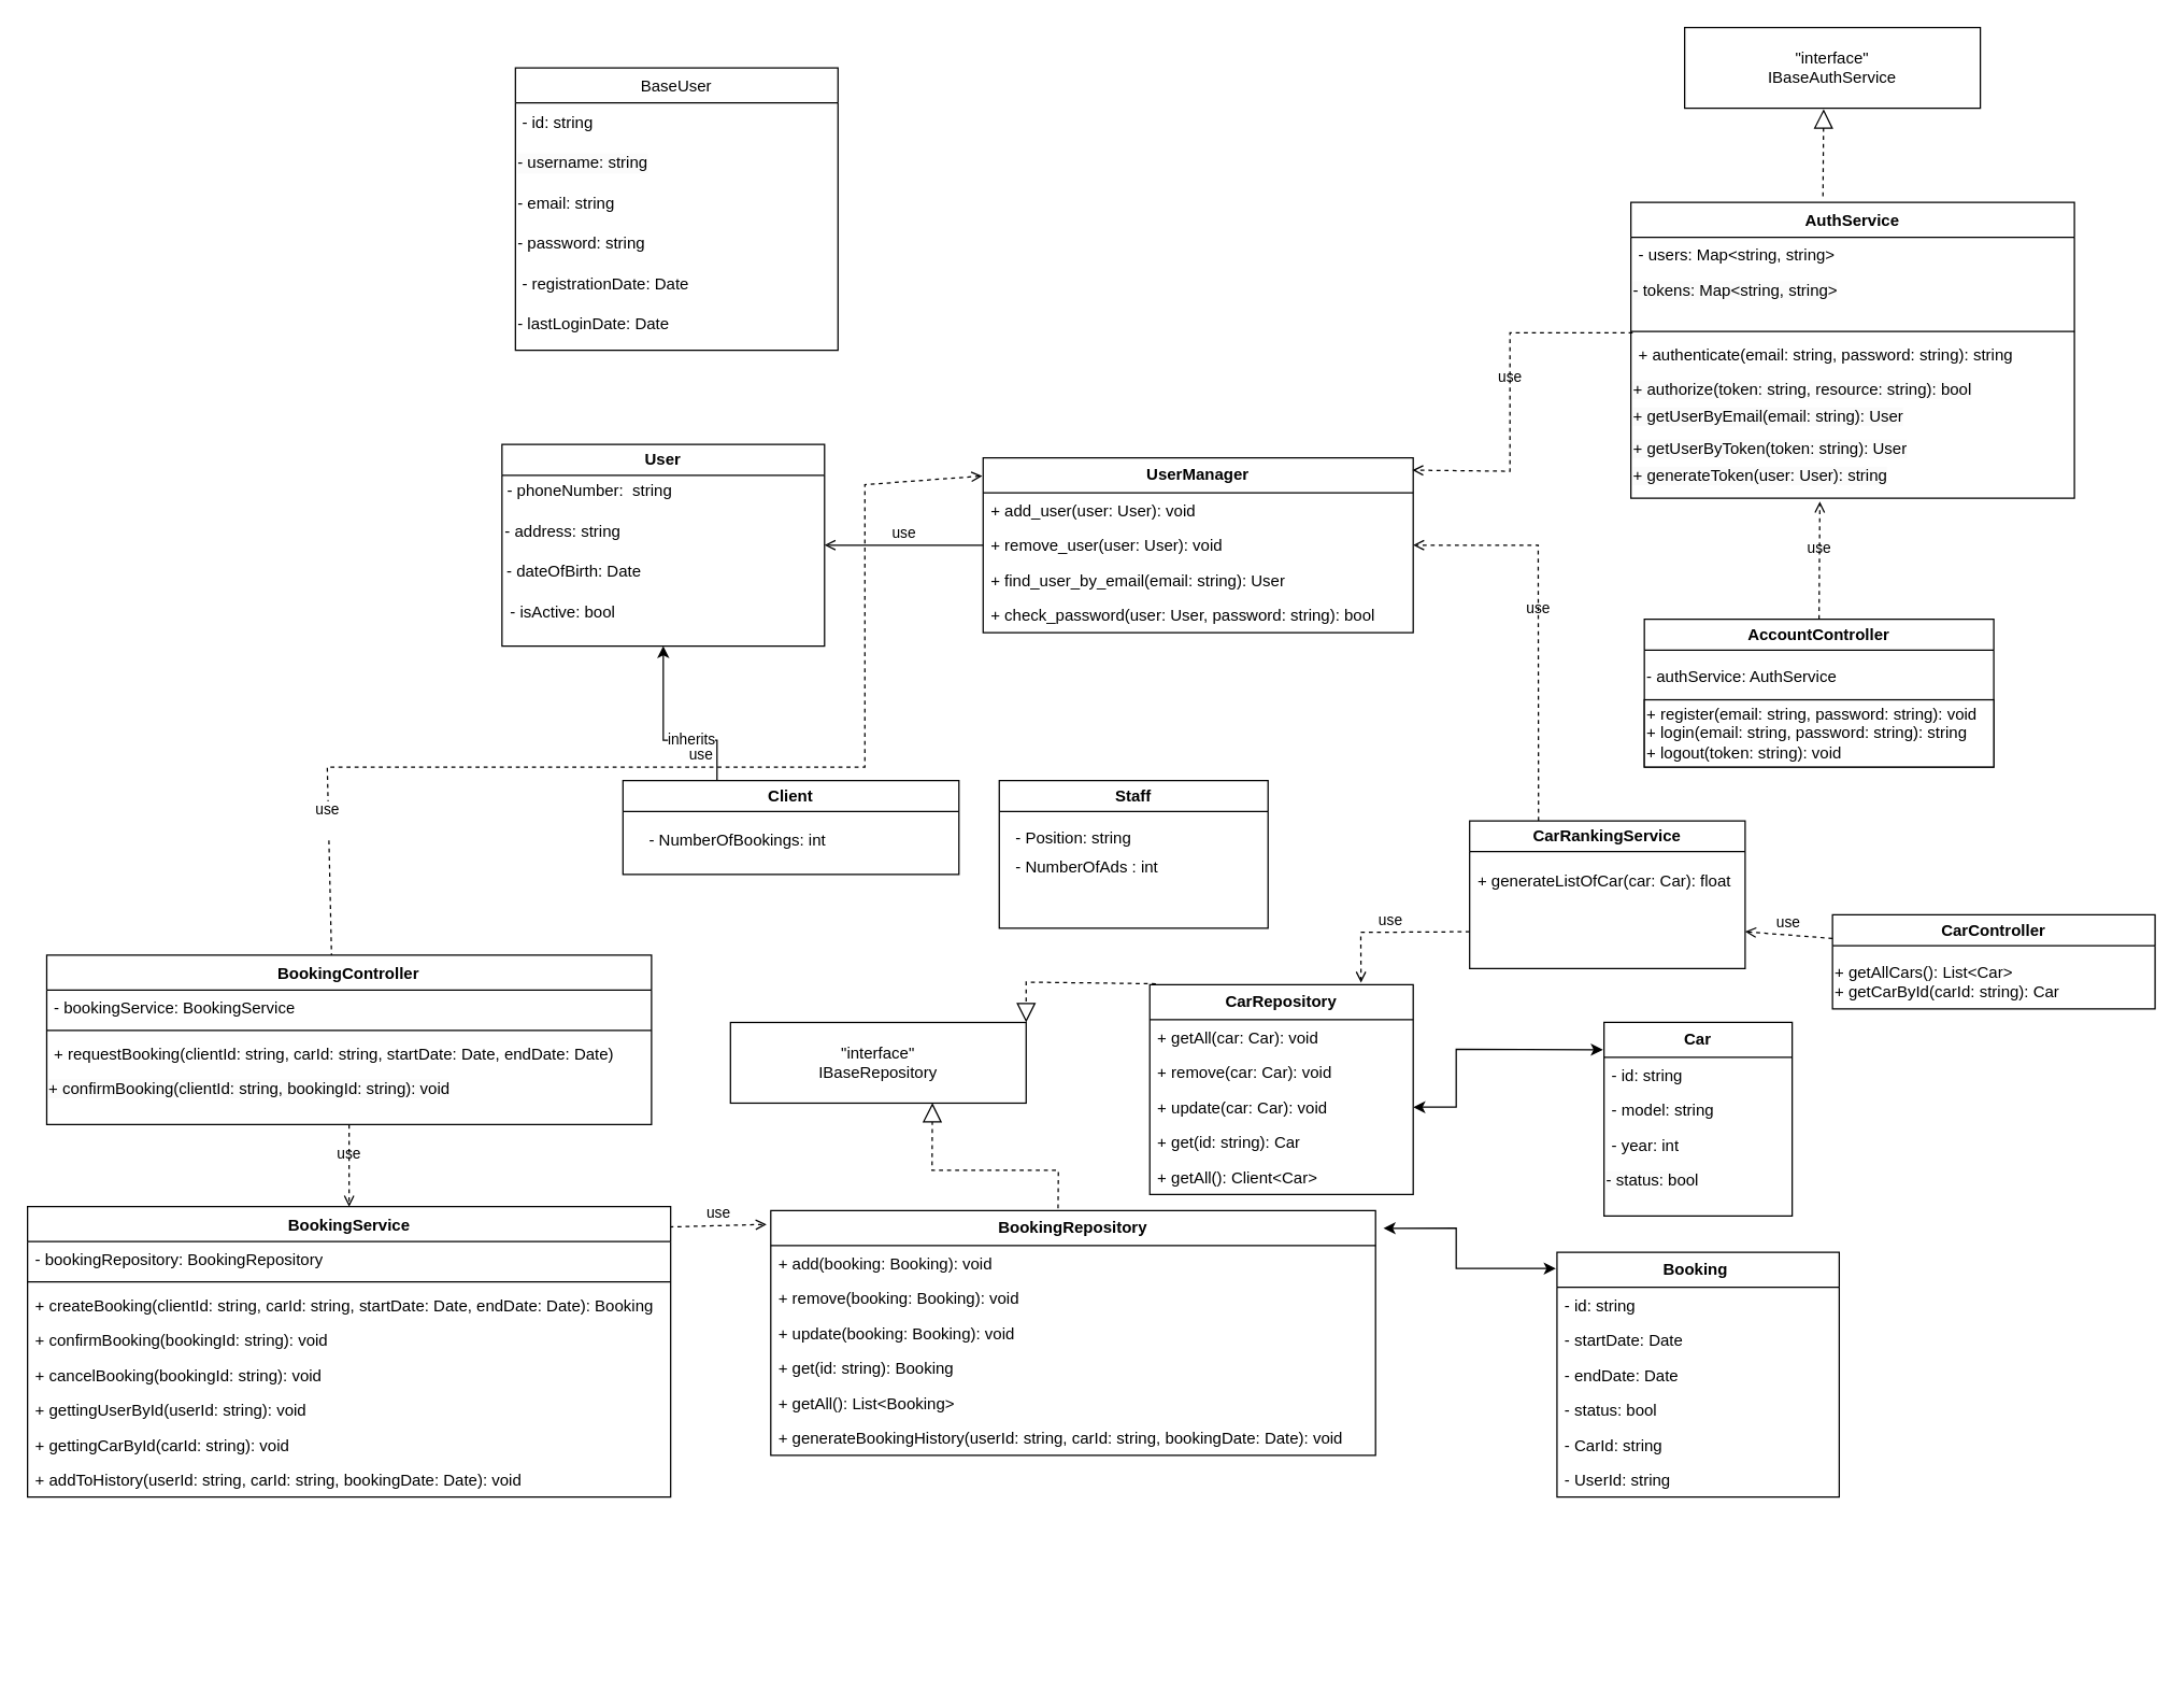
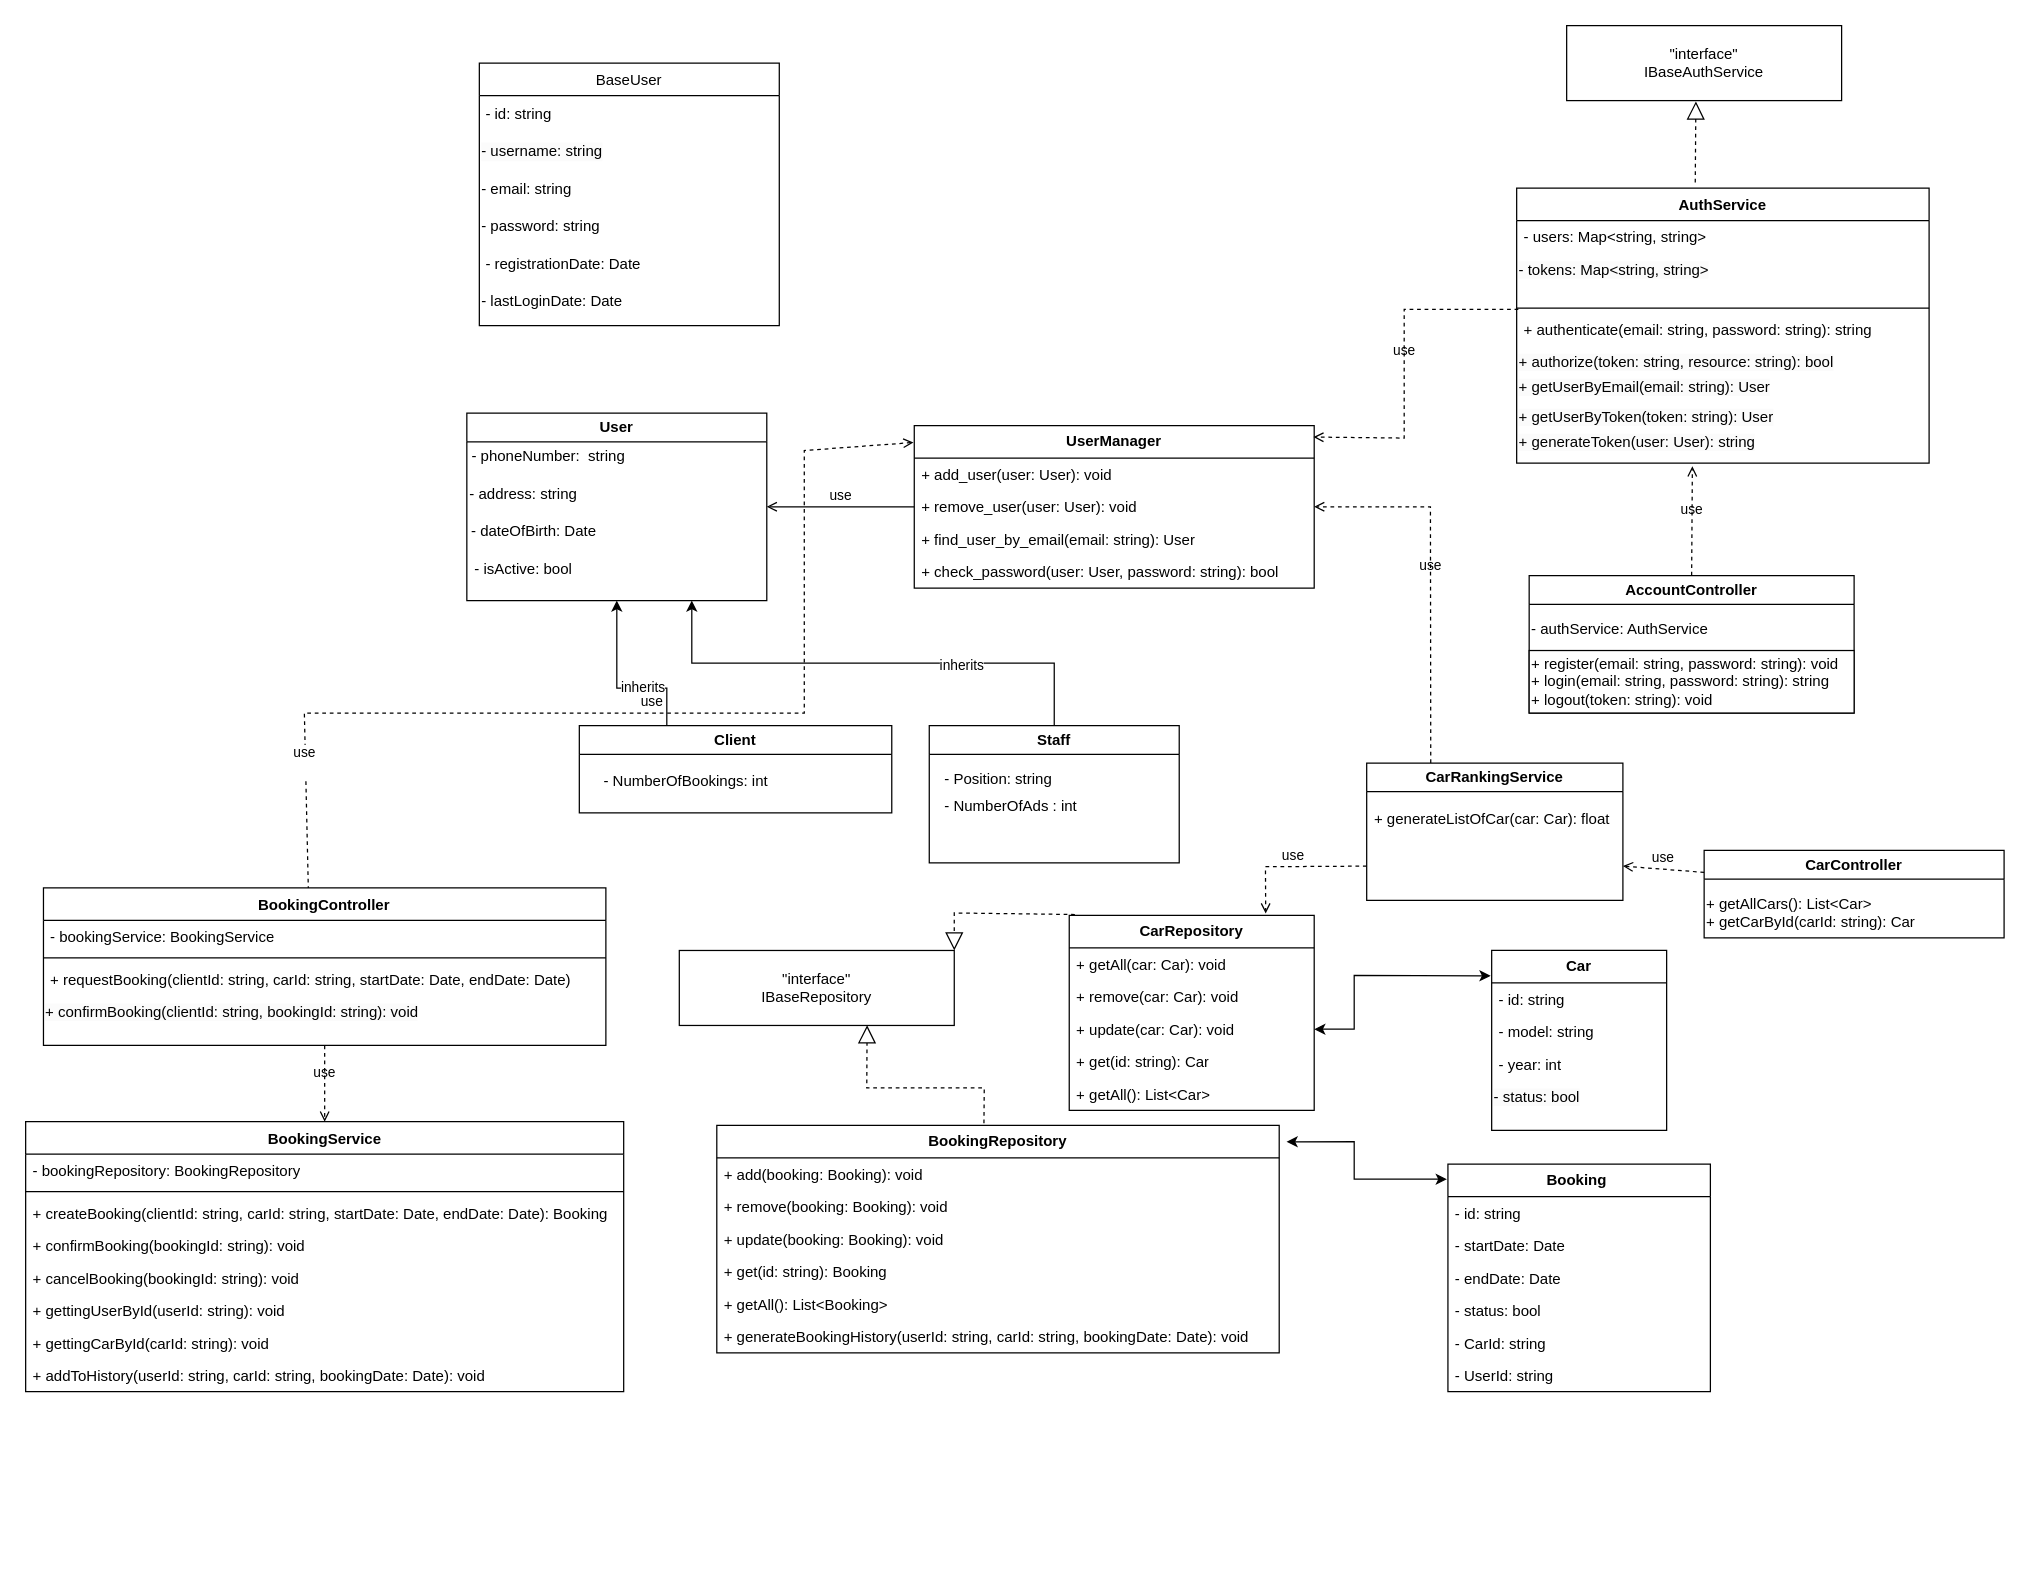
+ <mxCell id="18" style="edgeStyle=orthogonalEdgeStyle;rounded=0;orthogonalLoop=1;jettySize=auto;html=1;exitX=0.5;exitY=0;exitDx=0;exitDy=0;entryX=0.75;entryY=1;entryDx=0;entryDy=0;" edge="1" parent="1" source="20" target="9"><mxGeometry relative="1" as="geometry"><mxPoint x="673" y="490" as="targetPoint" /></mxGeometry></mxCell>
+ <mxCell id="19" value="inherits" style="edgeLabel;html=1;align=center;verticalAlign=middle;resizable=0;points=[];" connectable="0" vertex="1" parent="18"><mxGeometry x="-0.357" y="1" relative="1" as="geometry"><mxPoint as="offset" /></mxGeometry></mxCell>
- <mxCell id="66" value="+ getAll(): Client&amp;lt;Car&amp;gt;" style="text;strokeColor=none;fillColor=none;align=left;verticalAlign=top;spacingLeft=4;spacingRight=4;overflow=hidden;rotatable=0;points=[[0,0.5],[1,0.5]];portConstraint=eastwest;whiteSpace=wrap;html=1;" vertex="1" parent="61"><mxGeometry y="130" width="196" height="26" as="geometry" /></mxCell>
+ <mxCell id="66" value="+ getAll(): List&amp;lt;Car&amp;gt;" style="text;strokeColor=none;fillColor=none;align=left;verticalAlign=top;spacingLeft=4;spacingRight=4;overflow=hidden;rotatable=0;points=[[0,0.5],[1,0.5]];portConstraint=eastwest;whiteSpace=wrap;html=1;" vertex="1" parent="61"><mxGeometry y="130" width="196" height="26" as="geometry" /></mxCell>
- <mxCell id="35" value="use" style="html=1;verticalAlign=bottom;labelBackgroundColor=none;endArrow=open;endFill=0;dashed=1;rounded=0;exitX=0.998;exitY=0.07;exitDx=0;exitDy=0;exitPerimeter=0;entryX=-0.007;entryY=0.056;entryDx=0;entryDy=0;entryPerimeter=0;" edge="1" parent="1" source="72" target="47"><mxGeometry width="160" relative="1" as="geometry"><mxPoint x="543" y="980" as="sourcePoint" /><mxPoint x="603" y="978" as="targetPoint" /></mxGeometry></mxCell>
